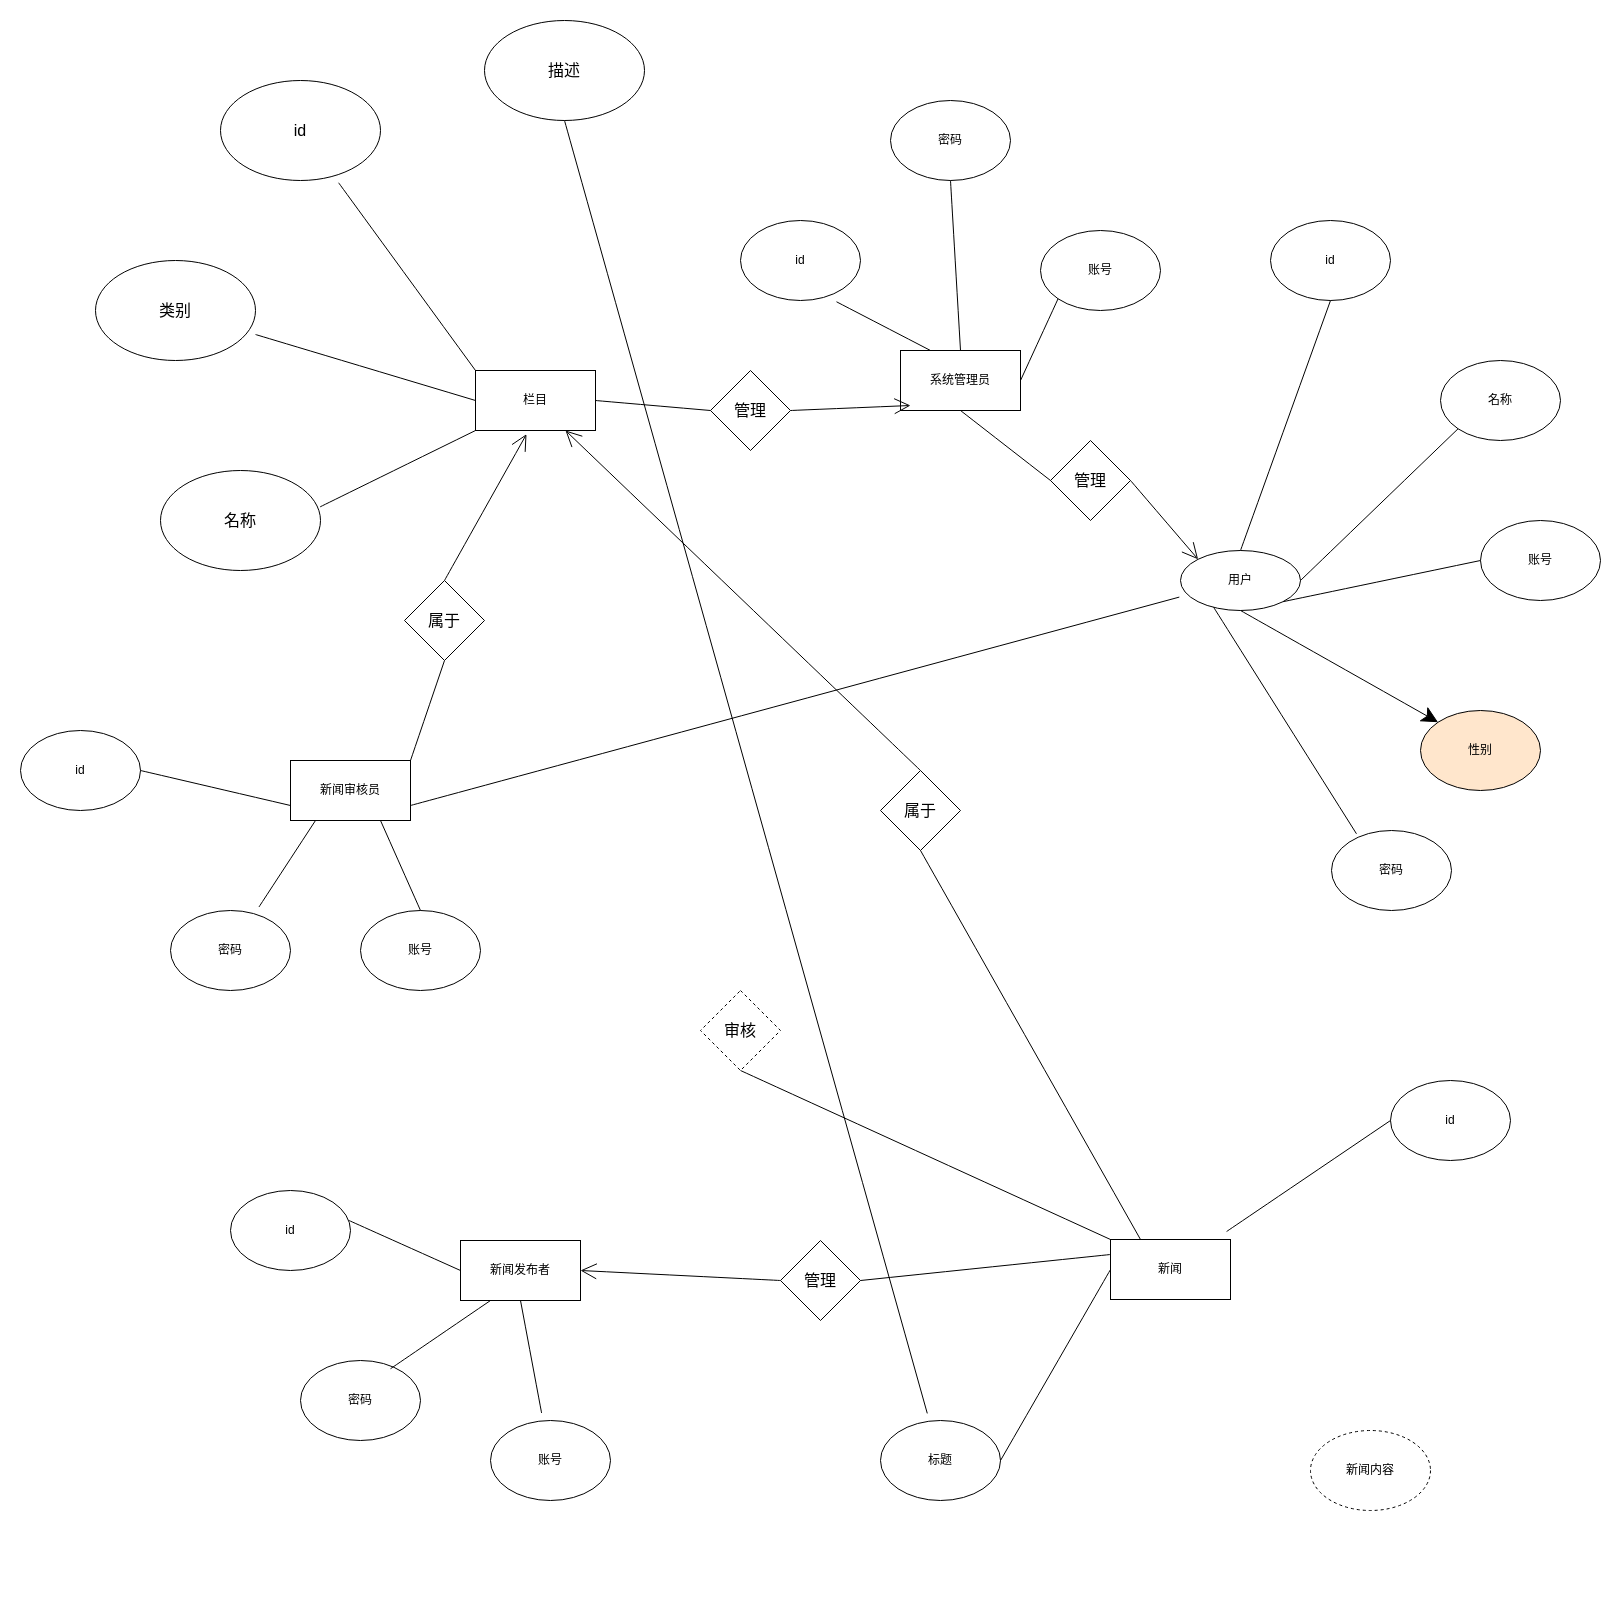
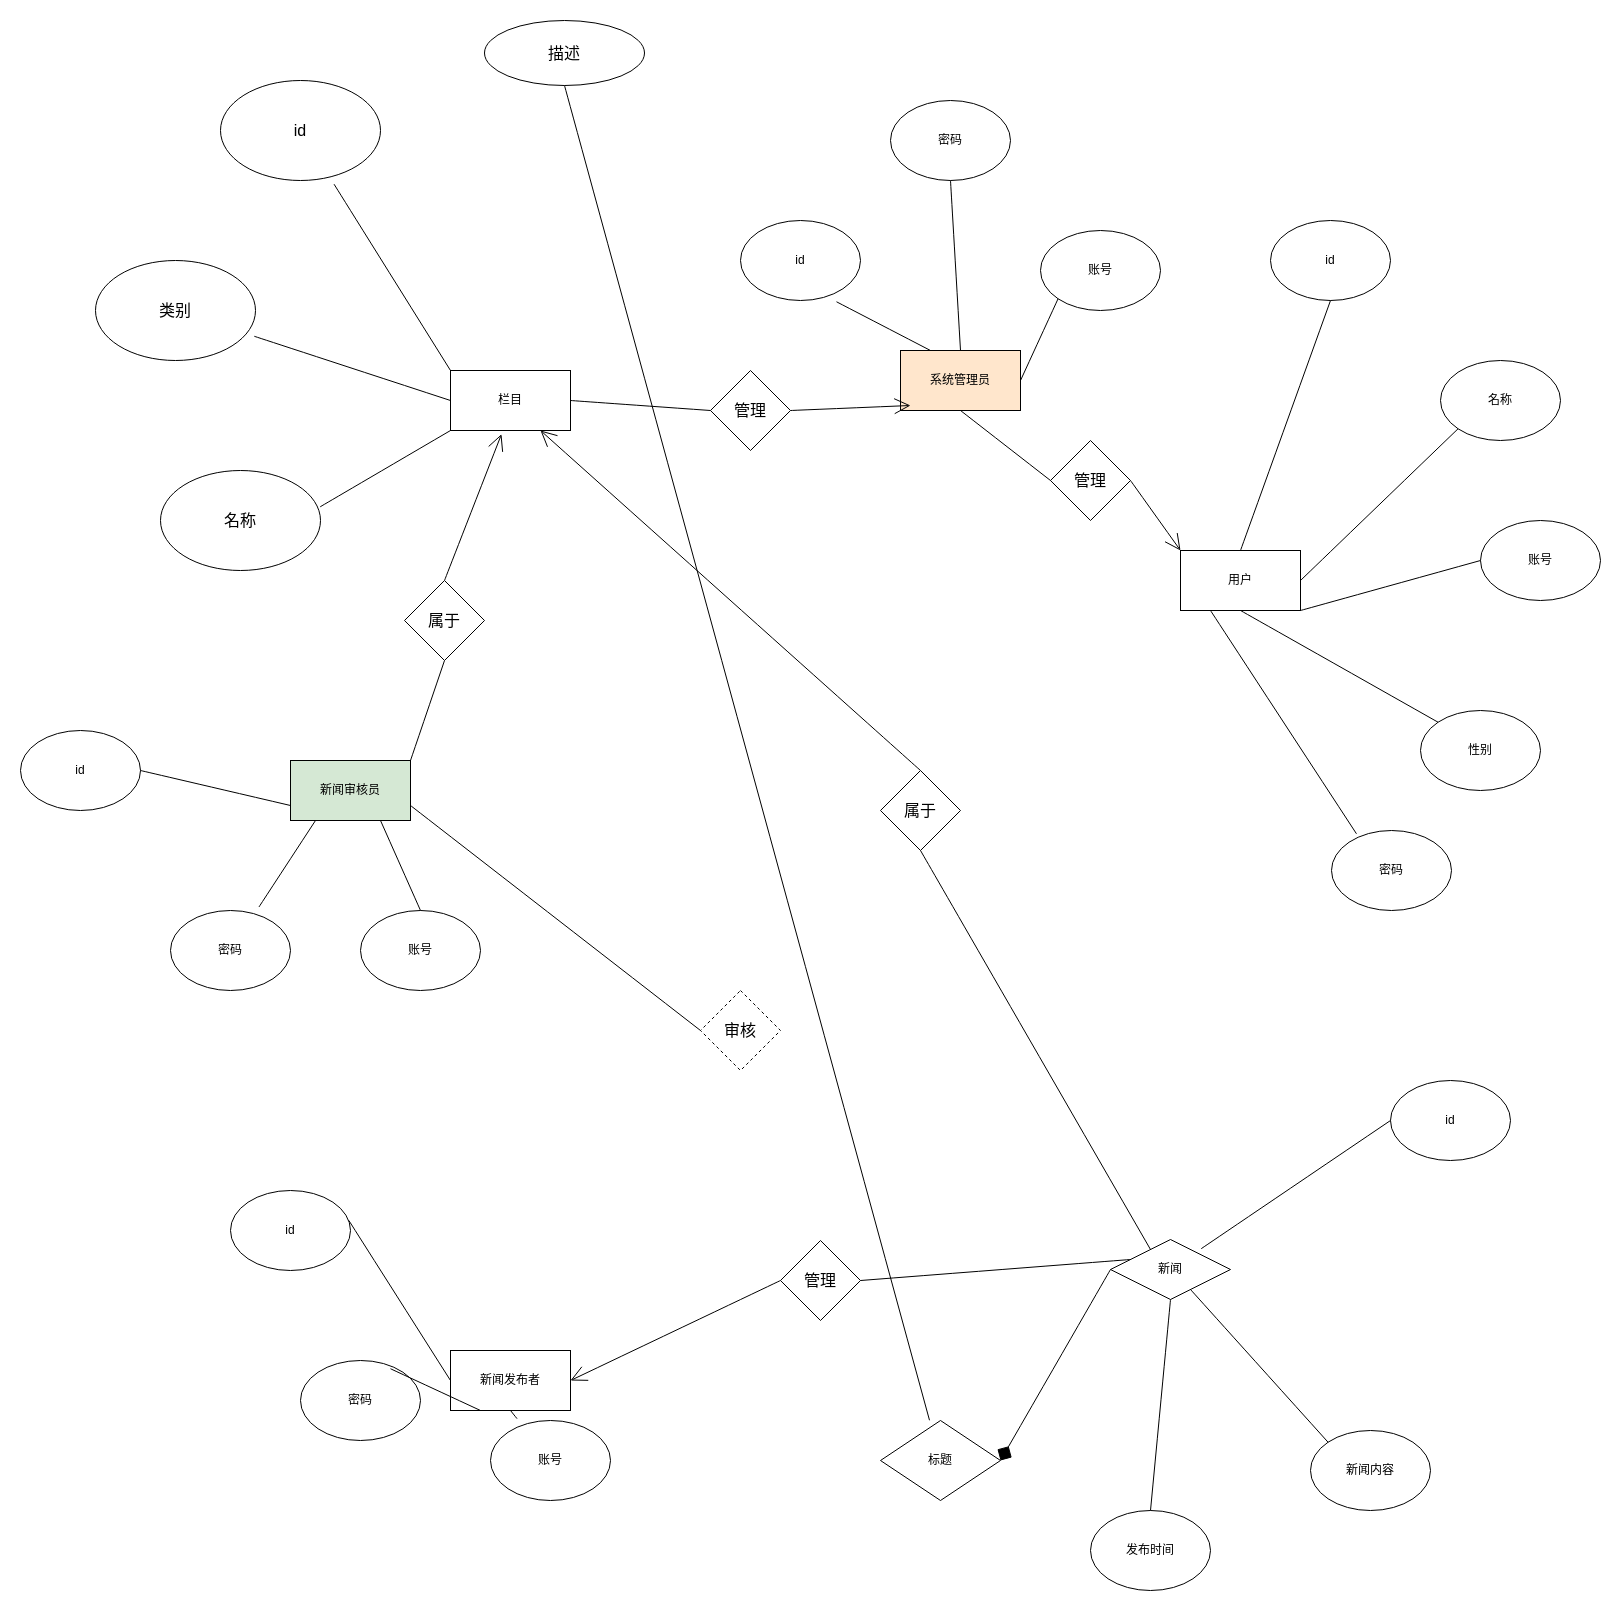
- <mxCell id="29" value="描述" style="ellipse;whiteSpace=wrap;html=1;fontSize=16;" parent="1" vertex="1"><mxGeometry x="484" y="20" width="160" height="100" as="geometry" /></mxCell>
+ <mxCell id="29" value="描述" style="ellipse;whiteSpace=wrap;html=1;fontSize=16;" parent="1" vertex="1"><mxGeometry x="484" y="20" width="160" height="65" as="geometry" /></mxCell>
- <mxCell id="4" value="系统管理员" style="rounded=0;whiteSpace=wrap;html=1;" parent="1" vertex="1"><mxGeometry x="900" y="350" width="120" height="60" as="geometry" /></mxCell>
+ <mxCell id="4" value="系统管理员" style="rounded=0;whiteSpace=wrap;html=1;fillColor=#ffe6cc;" parent="1" vertex="1"><mxGeometry x="900" y="350" width="120" height="60" as="geometry" /></mxCell>
- <mxCell id="3" value="栏目" style="rounded=0;whiteSpace=wrap;html=1;" parent="1" vertex="1"><mxGeometry x="475" y="370" width="120" height="60" as="geometry" /></mxCell>
+ <mxCell id="3" value="栏目" style="rounded=0;whiteSpace=wrap;html=1;" parent="1" vertex="1"><mxGeometry x="450" y="370" width="120" height="60" as="geometry" /></mxCell>
- <mxCell id="2" value="用户" style="ellipse;whiteSpace=wrap;html=1;" parent="1" vertex="1"><mxGeometry x="1180" y="550" width="120" height="60" as="geometry" /></mxCell>
+ <mxCell id="2" value="用户" style="rounded=0;whiteSpace=wrap;html=1;" parent="1" vertex="1"><mxGeometry x="1180" y="550" width="120" height="60" as="geometry" /></mxCell>
- <mxCell id="69" value="" style="endArrow=none;html=1;rounded=0;fontSize=12;startSize=14;endSize=14;sourcePerimeterSpacing=8;targetPerimeterSpacing=8;curved=1;exitX=1;exitY=0.75;exitDx=0;exitDy=0;" parent="1" source="6" target="2" edge="1"><mxGeometry width="50" height="50" relative="1" as="geometry"><mxPoint x="480" y="830" as="sourcePoint" /><mxPoint x="850" y="999" as="targetPoint" /></mxGeometry></mxCell>
+ <mxCell id="69" value="" style="endArrow=none;html=1;rounded=0;fontSize=12;startSize=14;endSize=14;sourcePerimeterSpacing=8;targetPerimeterSpacing=8;curved=1;exitX=1;exitY=0.75;exitDx=0;exitDy=0;entryX=0;entryY=0.5;entryDx=0;entryDy=0;" parent="1" source="6" target="61" edge="1"><mxGeometry width="50" height="50" relative="1" as="geometry"><mxPoint x="480" y="830" as="sourcePoint" /><mxPoint x="850" y="999" as="targetPoint" /></mxGeometry></mxCell>
- <mxCell id="46" value="" style="endArrow=classic;html=1;rounded=0;fontSize=12;startSize=14;endSize=14;sourcePerimeterSpacing=8;targetPerimeterSpacing=8;curved=1;exitX=0.5;exitY=1;exitDx=0;exitDy=0;entryX=0;entryY=0;entryDx=0;entryDy=0;" parent="1" source="2" target="7" edge="1"><mxGeometry width="50" height="50" relative="1" as="geometry"><mxPoint x="1310" y="620" as="sourcePoint" /><mxPoint x="1490" y="570" as="targetPoint" /></mxGeometry></mxCell>
+ <mxCell id="46" value="" style="endArrow=none;html=1;rounded=0;fontSize=12;startSize=14;endSize=14;sourcePerimeterSpacing=8;targetPerimeterSpacing=8;curved=1;exitX=0.5;exitY=1;exitDx=0;exitDy=0;entryX=0;entryY=0;entryDx=0;entryDy=0;" parent="1" source="2" target="7" edge="1"><mxGeometry width="50" height="50" relative="1" as="geometry"><mxPoint x="1310" y="620" as="sourcePoint" /><mxPoint x="1490" y="570" as="targetPoint" /></mxGeometry></mxCell>
- <mxCell id="7" value="性别" style="ellipse;whiteSpace=wrap;html=1;fillColor=#ffe6cc;" parent="1" vertex="1"><mxGeometry x="1420" y="710" width="120" height="80" as="geometry" /></mxCell>
+ <mxCell id="7" value="性别" style="ellipse;whiteSpace=wrap;html=1;" parent="1" vertex="1"><mxGeometry x="1420" y="710" width="120" height="80" as="geometry" /></mxCell>
- <mxCell id="6" value="新闻审核员" style="rounded=0;whiteSpace=wrap;html=1;" parent="1" vertex="1"><mxGeometry x="290" y="760" width="120" height="60" as="geometry" /></mxCell>
+ <mxCell id="6" value="新闻审核员" style="rounded=0;whiteSpace=wrap;html=1;fillColor=#d5e8d4;" parent="1" vertex="1"><mxGeometry x="290" y="760" width="120" height="60" as="geometry" /></mxCell>
- <mxCell id="68" value="" style="endArrow=none;html=1;rounded=0;fontSize=12;startSize=14;endSize=14;sourcePerimeterSpacing=8;targetPerimeterSpacing=8;curved=1;exitX=0.5;exitY=1;exitDx=0;exitDy=0;entryX=0;entryY=0;entryDx=0;entryDy=0;" parent="1" source="61" target="5" edge="1"><mxGeometry width="50" height="50" relative="1" as="geometry"><mxPoint x="870" y="1140" as="sourcePoint" /><mxPoint x="920" y="1090" as="targetPoint" /></mxGeometry></mxCell>
- <mxCell id="5" value="新闻" style="rounded=0;whiteSpace=wrap;html=1;" parent="1" vertex="1"><mxGeometry x="1110" y="1239" width="120" height="60" as="geometry" /></mxCell>
+ <mxCell id="5" value="新闻" style="rhombus;whiteSpace=wrap;html=1;" parent="1" vertex="1"><mxGeometry x="1110" y="1239" width="120" height="60" as="geometry" /></mxCell>
- <mxCell id="12" value="新闻发布者" style="rounded=0;whiteSpace=wrap;html=1;" parent="1" vertex="1"><mxGeometry x="460" y="1240" width="120" height="60" as="geometry" /></mxCell>
+ <mxCell id="12" value="新闻发布者" style="rounded=0;whiteSpace=wrap;html=1;" parent="1" vertex="1"><mxGeometry x="450" y="1350" width="120" height="60" as="geometry" /></mxCell>
+ <mxCell id="49" value="" style="endArrow=none;html=1;rounded=0;fontSize=12;startSize=14;endSize=14;sourcePerimeterSpacing=8;targetPerimeterSpacing=8;curved=1;exitX=0.75;exitY=1;exitDx=0;exitDy=0;entryX=0;entryY=0;entryDx=0;entryDy=0;" parent="1" source="5" target="11" edge="1"><mxGeometry width="50" height="50" relative="1" as="geometry"><mxPoint x="1240" y="1279" as="sourcePoint" /><mxPoint x="1435.366" y="1325.085" as="targetPoint" /></mxGeometry></mxCell>
+ <mxCell id="50" value="" style="endArrow=none;html=1;rounded=0;fontSize=12;startSize=14;endSize=14;sourcePerimeterSpacing=8;targetPerimeterSpacing=8;curved=1;exitX=0.5;exitY=1;exitDx=0;exitDy=0;entryX=0.5;entryY=0;entryDx=0;entryDy=0;" parent="1" source="5" target="10" edge="1"><mxGeometry width="50" height="50" relative="1" as="geometry"><mxPoint x="1210" y="1309" as="sourcePoint" /><mxPoint x="1337.574" y="1451.716" as="targetPoint" /></mxGeometry></mxCell>
- <mxCell id="51" value="" style="endArrow=none;html=1;rounded=0;fontSize=12;startSize=14;endSize=14;sourcePerimeterSpacing=8;targetPerimeterSpacing=8;curved=1;exitX=0;exitY=0.5;exitDx=0;exitDy=0;entryX=1;entryY=0.5;entryDx=0;entryDy=0;" parent="1" source="5" target="9" edge="1"><mxGeometry width="50" height="50" relative="1" as="geometry"><mxPoint x="1180" y="1309" as="sourcePoint" /><mxPoint x="1160" y="1520" as="targetPoint" /></mxGeometry></mxCell>
+ <mxCell id="51" value="" style="endArrow=diamond;html=1;rounded=0;fontSize=12;startSize=14;endSize=14;sourcePerimeterSpacing=8;targetPerimeterSpacing=8;curved=1;exitX=0;exitY=0.5;exitDx=0;exitDy=0;entryX=1;entryY=0.5;entryDx=0;entryDy=0;" parent="1" source="5" target="9" edge="1"><mxGeometry width="50" height="50" relative="1" as="geometry"><mxPoint x="1180" y="1309" as="sourcePoint" /><mxPoint x="1160" y="1520" as="targetPoint" /></mxGeometry></mxCell>
- <mxCell id="9" value="标题" style="ellipse;whiteSpace=wrap;html=1;" parent="1" vertex="1"><mxGeometry x="880" y="1420" width="120" height="80" as="geometry" /></mxCell>
+ <mxCell id="9" value="标题" style="rhombus;whiteSpace=wrap;html=1;" parent="1" vertex="1"><mxGeometry x="880" y="1420" width="120" height="80" as="geometry" /></mxCell>
- <mxCell id="11" value="新闻内容" style="ellipse;whiteSpace=wrap;html=1;dashed=1;" parent="1" vertex="1"><mxGeometry x="1310" y="1430" width="120" height="80" as="geometry" /></mxCell>
+ <mxCell id="11" value="新闻内容" style="ellipse;whiteSpace=wrap;html=1;" parent="1" vertex="1"><mxGeometry x="1310" y="1430" width="120" height="80" as="geometry" /></mxCell>
+ <mxCell id="10" value="发布时间" style="ellipse;whiteSpace=wrap;html=1;" parent="1" vertex="1"><mxGeometry x="1090" y="1510" width="120" height="80" as="geometry" /></mxCell>
